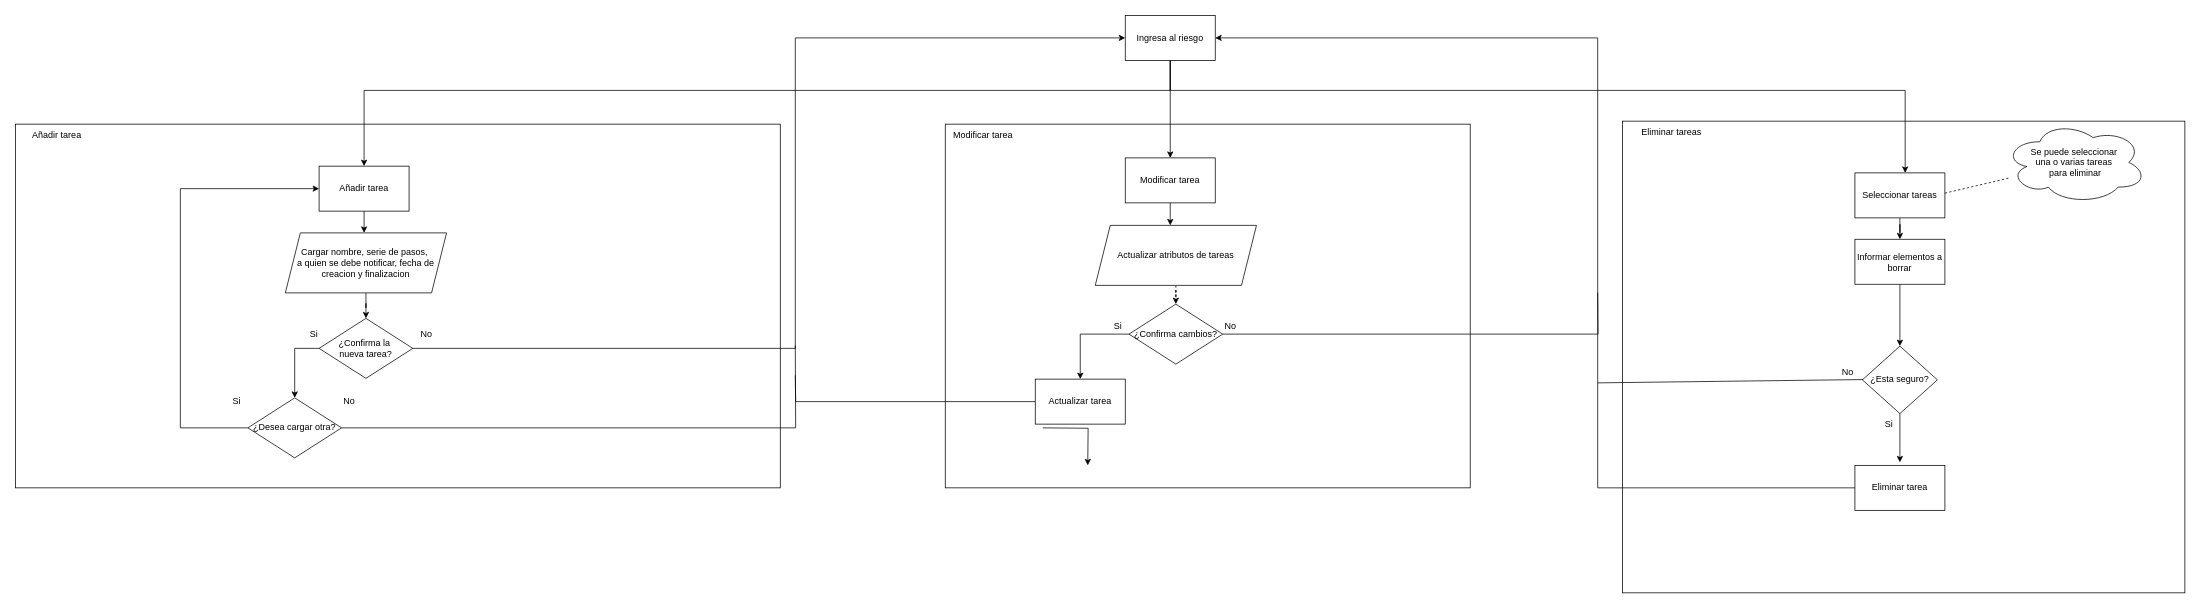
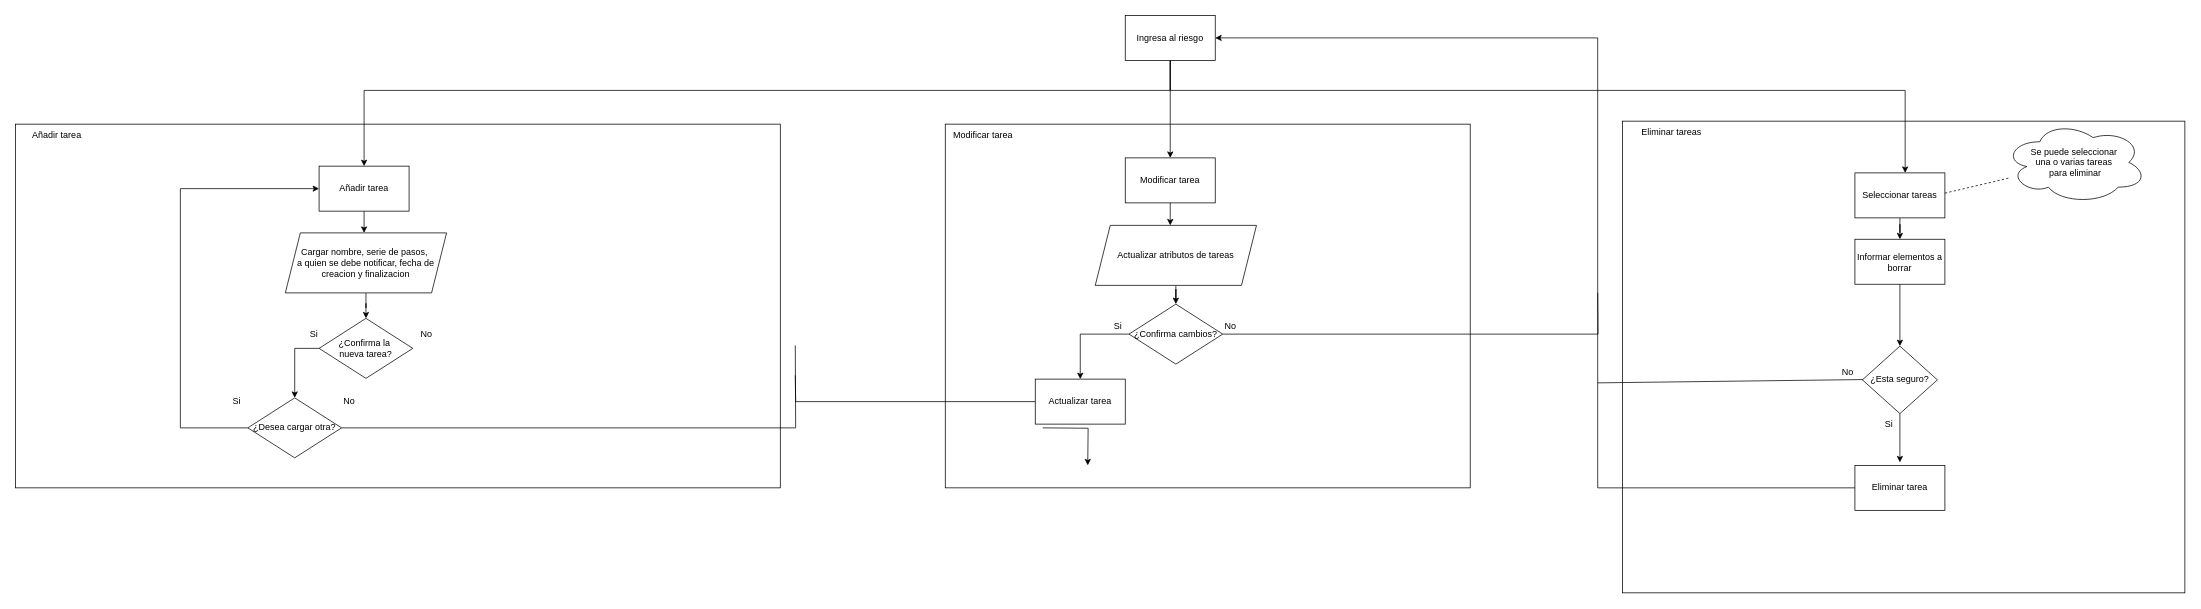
- <mxCell id="41" style="edgeStyle=orthogonalEdgeStyle;rounded=0;orthogonalLoop=1;jettySize=auto;html=1;entryX=0.5;entryY=0;entryDx=0;entryDy=0;dashed=1;" edge="1" parent="1" source="42" target="45"><mxGeometry relative="1" as="geometry" /></mxCell>
+ <mxCell id="41" style="edgeStyle=orthogonalEdgeStyle;rounded=0;orthogonalLoop=1;jettySize=auto;html=1;entryX=0.5;entryY=0;entryDx=0;entryDy=0;" edge="1" parent="1" source="42" target="45"><mxGeometry relative="1" as="geometry" /></mxCell>
- <mxCell id="16" style="edgeStyle=orthogonalEdgeStyle;rounded=0;orthogonalLoop=1;jettySize=auto;html=1;entryX=0;entryY=0.5;entryDx=0;entryDy=0;" edge="1" parent="1" source="17" target="7"><mxGeometry relative="1" as="geometry"><Array as="points"><mxPoint x="1060" y="464" /><mxPoint x="1060" y="50" /></Array></mxGeometry></mxCell>
